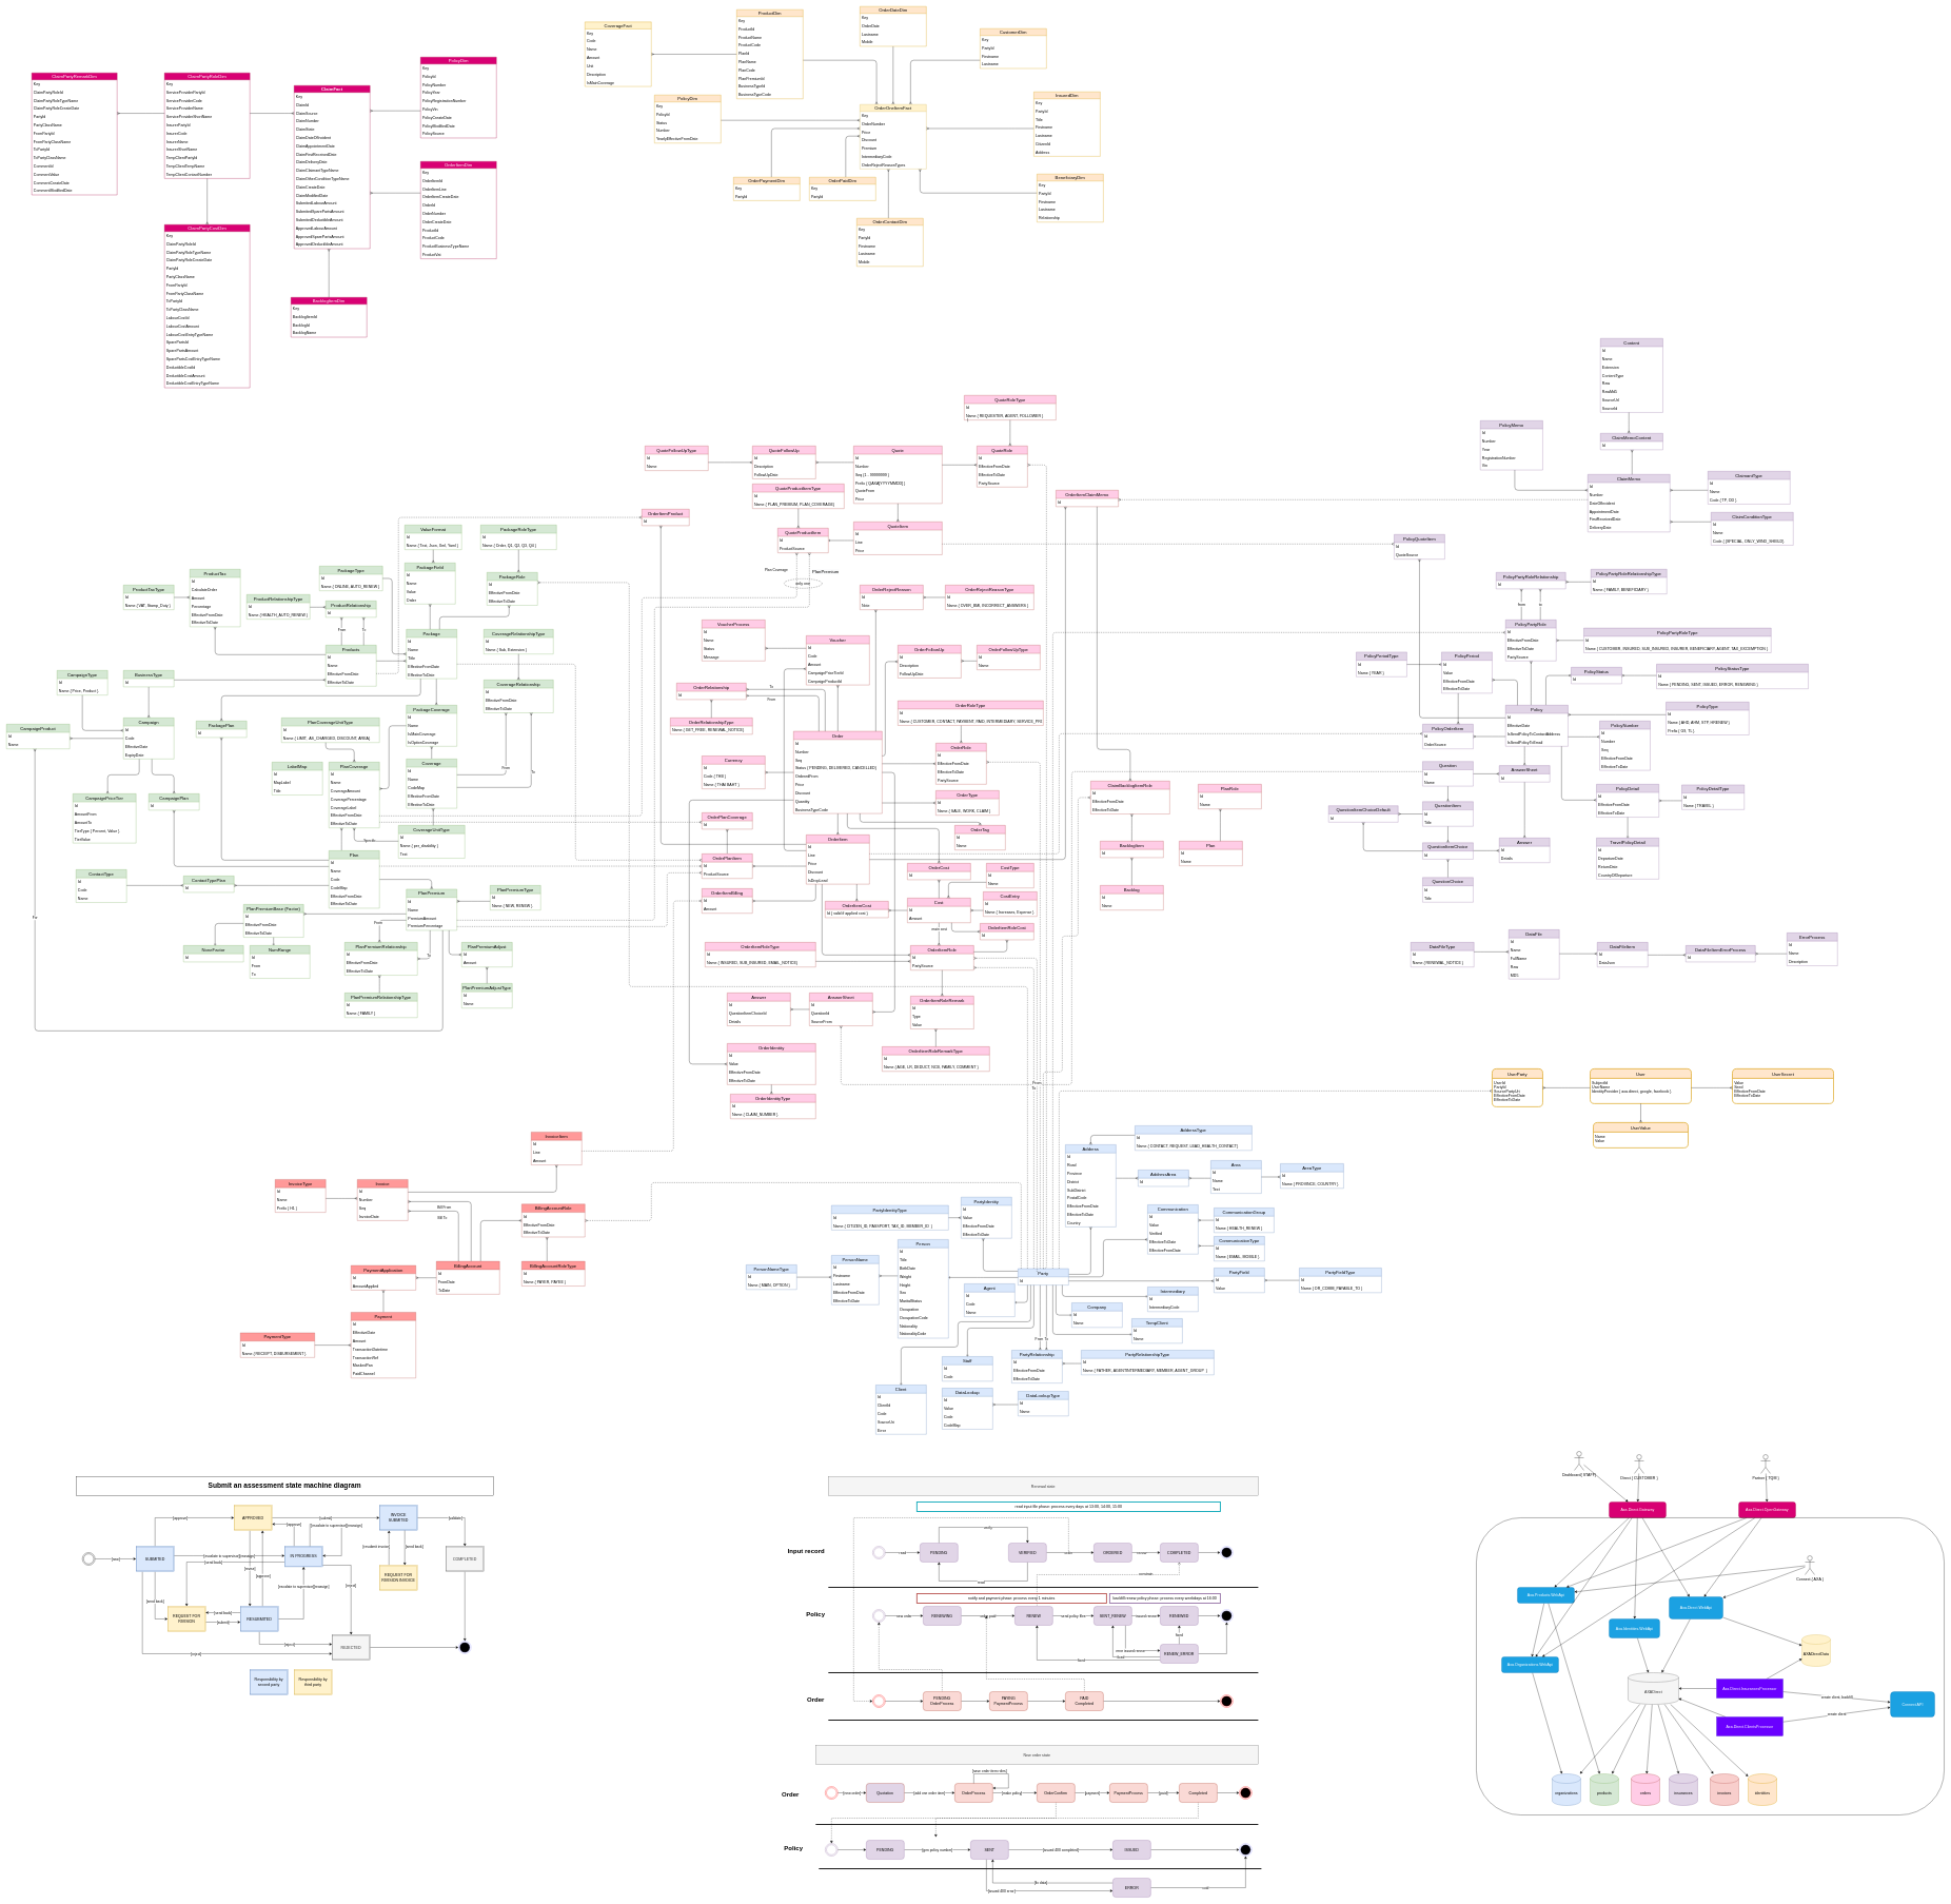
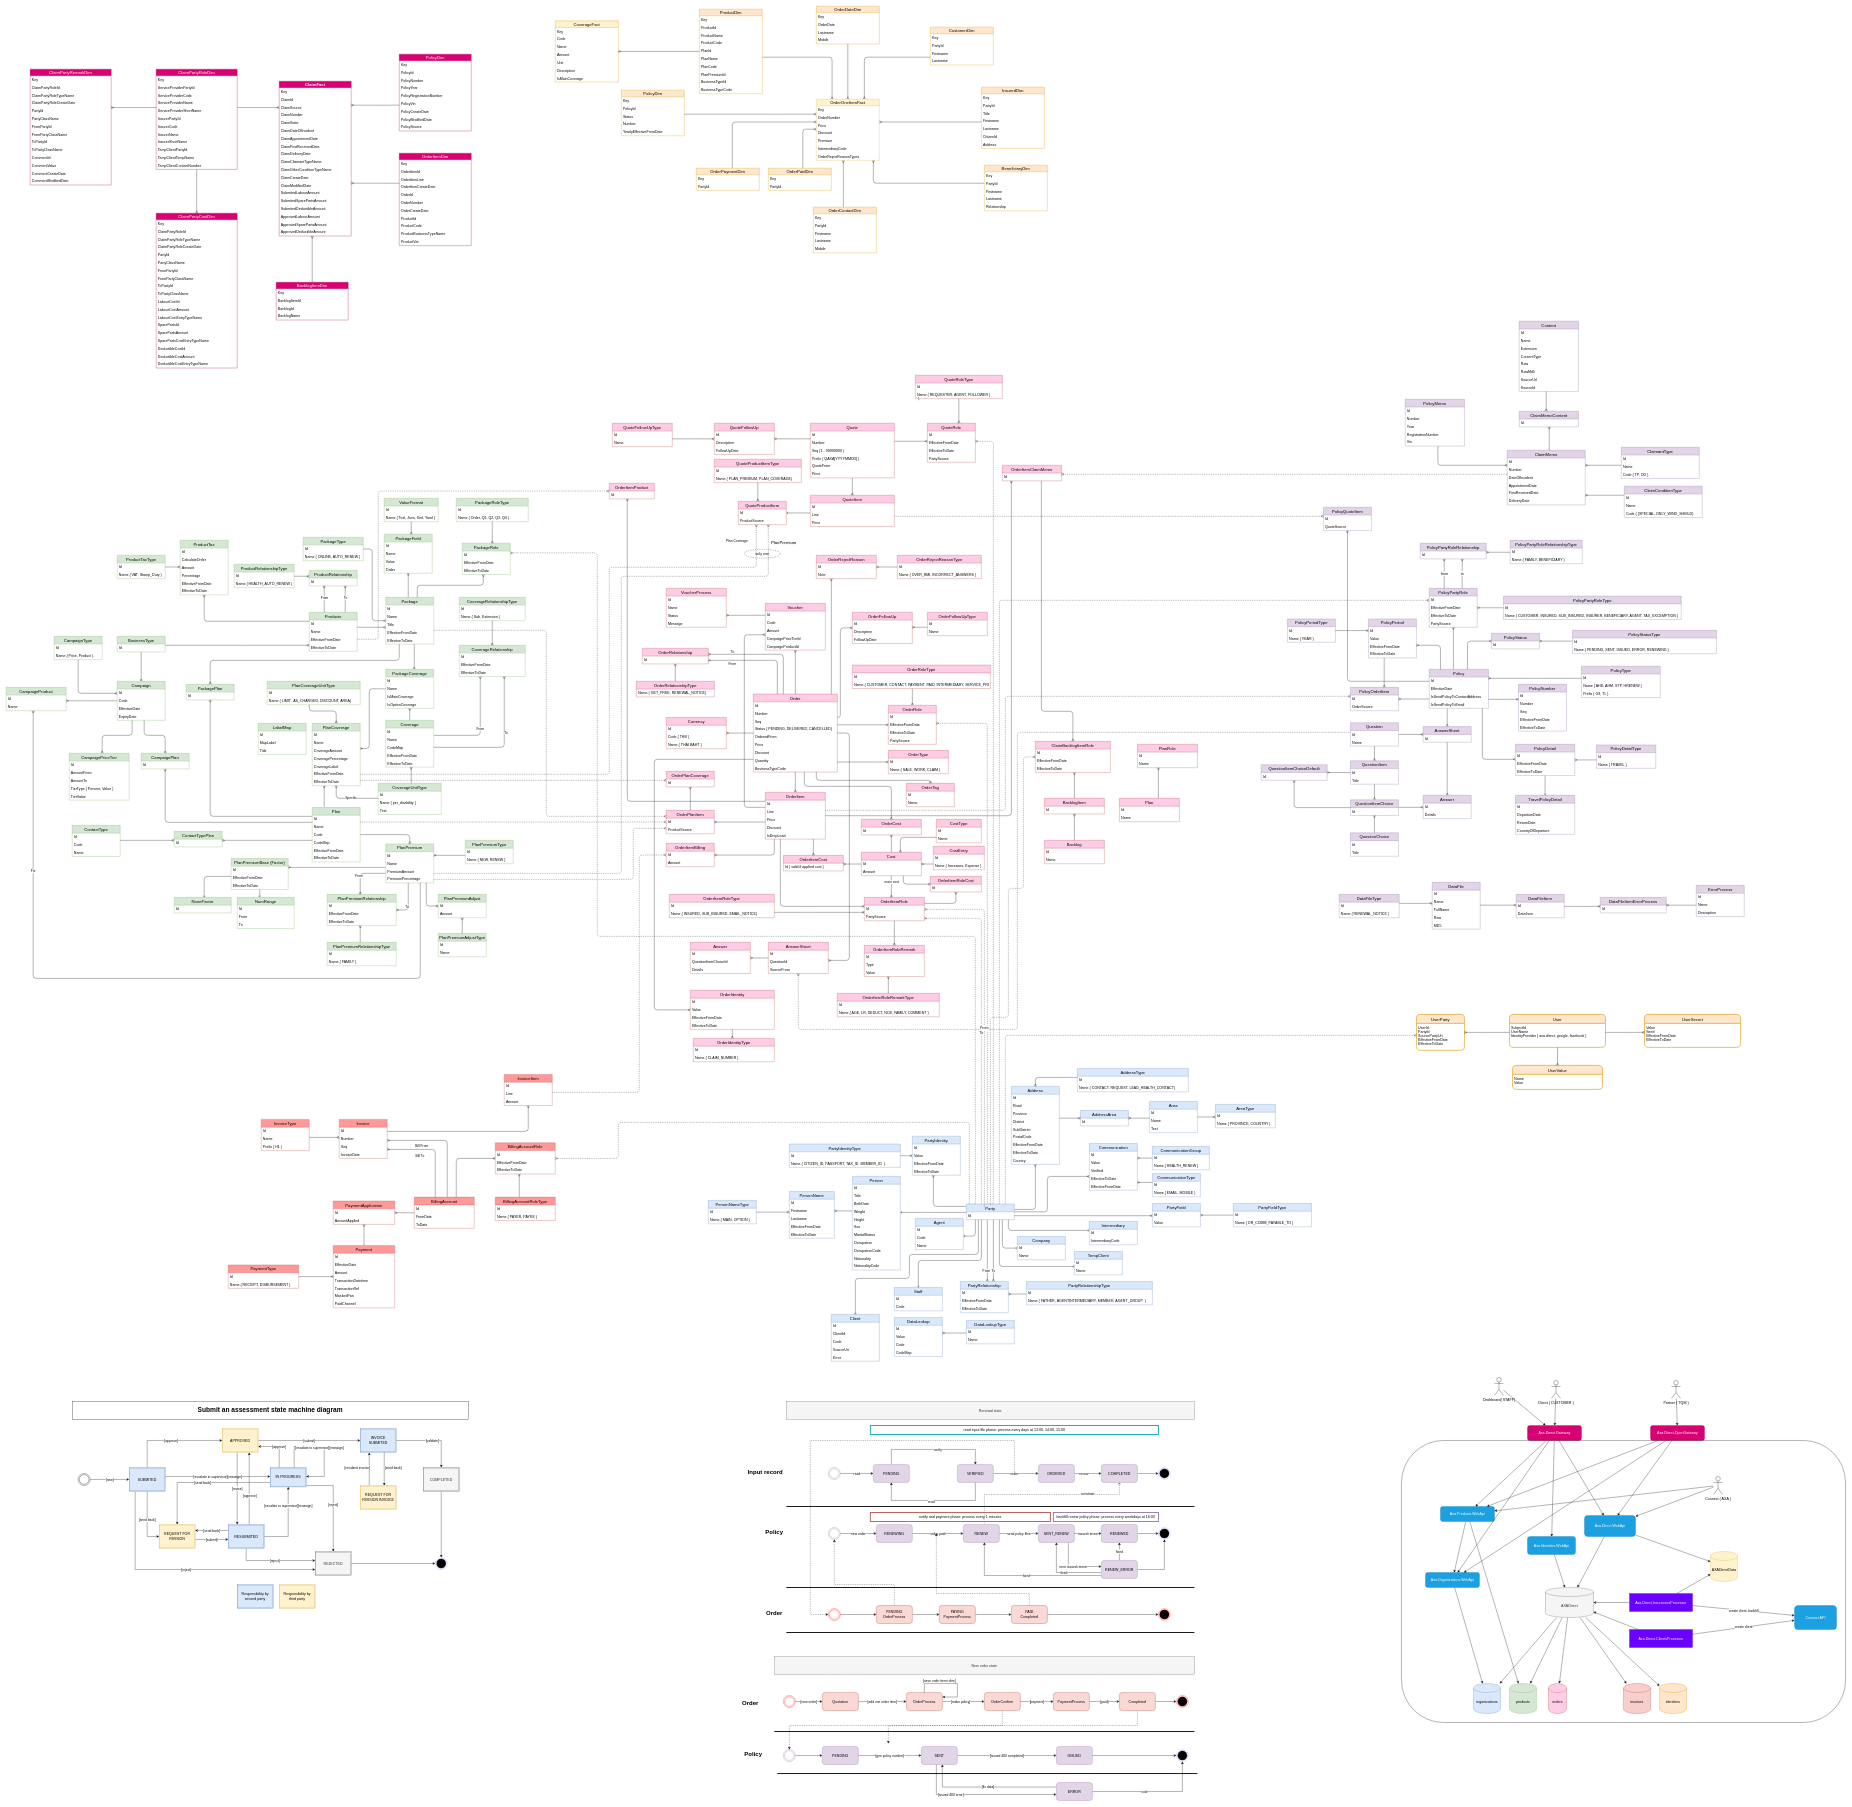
- <mxCell id="865" style="edgeStyle=none;rounded=0;orthogonalLoop=1;jettySize=auto;html=1;" parent="1" source="868" target="873" edge="1"><mxGeometry relative="1" as="geometry" /></mxCell>
- <mxCell id="872" value="orders" style="shape=cylinder3;whiteSpace=wrap;html=1;boundedLbl=1;backgroundOutline=1;size=15;fillColor=#FFCCE6;strokeColor=#b85450;" parent="1" vertex="1"><mxGeometry x="5160" y="5610" width="90" height="100" as="geometry" /></mxCell>
+ <mxCell id="872" value="orders" style="shape=cylinder3;whiteSpace=wrap;html=1;boundedLbl=1;backgroundOutline=1;size=15;fillColor=#FFCCE6;strokeColor=#b85450;" parent="1" vertex="1"><mxGeometry x="5160" y="5610" width="60" height="100" as="geometry" /></mxCell>
- <mxCell id="873" value="insurances" style="shape=cylinder3;whiteSpace=wrap;html=1;boundedLbl=1;backgroundOutline=1;size=15;fillColor=#e1d5e7;strokeColor=#9673a6;" parent="1" vertex="1"><mxGeometry x="5280" y="5610" width="90" height="100" as="geometry" /></mxCell>
- <mxCell id="824" value="Quotation" style="rounded=1;whiteSpace=wrap;html=1;fillColor=#e1d5e7;strokeColor=#ae4132;" parent="1" vertex="1"><mxGeometry x="2740" y="5640" width="120" height="60" as="geometry" /></mxCell>
+ <mxCell id="824" value="Quotation" style="rounded=1;whiteSpace=wrap;html=1;fillColor=#fad9d5;strokeColor=#ae4132;" parent="1" vertex="1"><mxGeometry x="2740" y="5640" width="120" height="60" as="geometry" /></mxCell>
